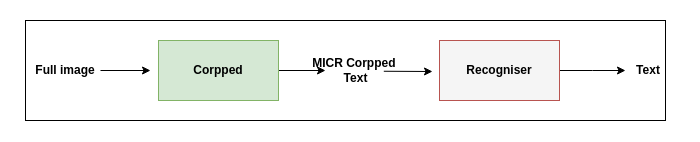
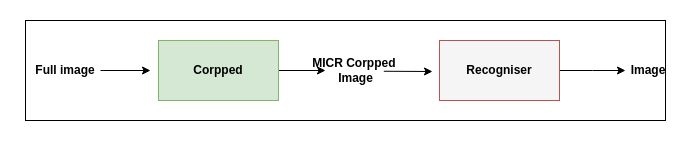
- <mxCell id="9" value="&lt;b&gt;MICR Corpped&amp;nbsp;&lt;br&gt;Text&lt;/b&gt;" style="text;html=1;align=center;verticalAlign=middle;resizable=0;points=[];autosize=1;strokeColor=none;fillColor=none;" vertex="1" parent="1"><mxGeometry x="305" y="55" width="100" height="30" as="geometry" /></mxCell>
+ <mxCell id="9" value="&lt;b&gt;MICR Corpped&amp;nbsp;&lt;br&gt;Image&lt;/b&gt;" style="text;html=1;align=center;verticalAlign=middle;resizable=0;points=[];autosize=1;strokeColor=none;fillColor=none;" vertex="1" parent="1"><mxGeometry x="305" y="55" width="100" height="30" as="geometry" /></mxCell>
- <mxCell id="11" value="&lt;b&gt;Text&lt;/b&gt;" style="text;html=1;strokeColor=none;fillColor=none;align=center;verticalAlign=middle;whiteSpace=wrap;rounded=0;" vertex="1" parent="1"><mxGeometry x="618" y="55" width="60" height="30" as="geometry" /></mxCell>
+ <mxCell id="11" value="&lt;b&gt;Image&lt;/b&gt;" style="text;html=1;strokeColor=none;fillColor=none;align=center;verticalAlign=middle;whiteSpace=wrap;rounded=0;" vertex="1" parent="1"><mxGeometry x="618" y="55" width="60" height="30" as="geometry" /></mxCell>
